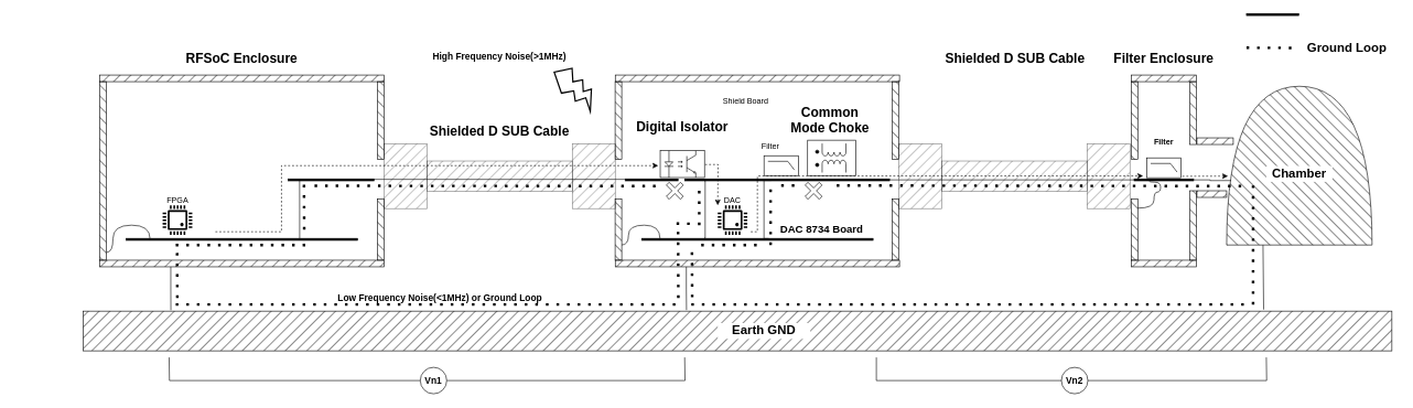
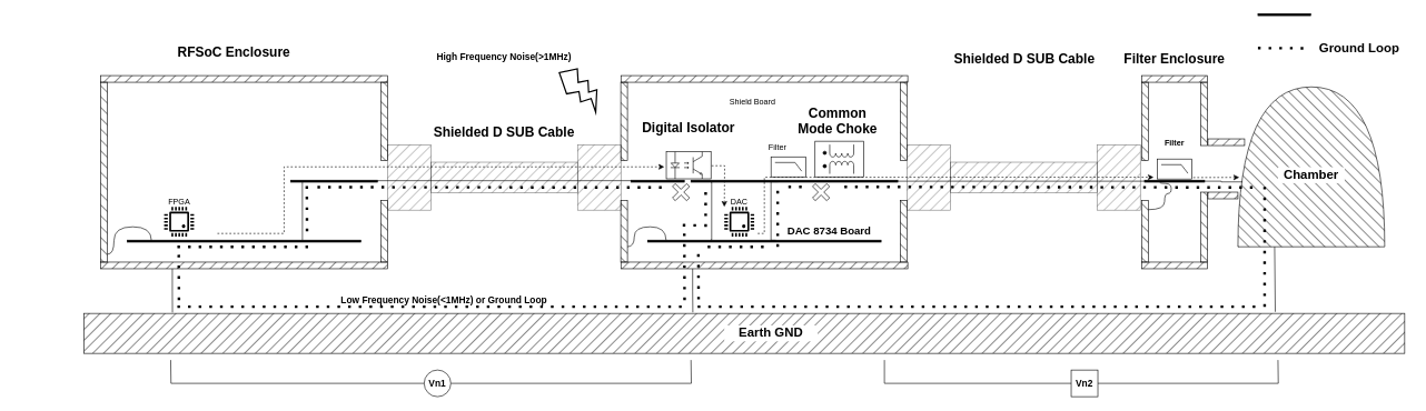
- <mxCell id="44" value="RFSoC Enclosure" style="rounded=0;whiteSpace=wrap;html=1;fillColor=none;verticalAlign=middle;strokeColor=none;fontSize=20;fontStyle=1" parent="1" vertex="1"><mxGeometry x="265" y="80" width="200" height="14" as="geometry" /></mxCell>
+ <mxCell id="44" value="RFSoC Enclosure" style="rounded=0;whiteSpace=wrap;html=1;fillColor=none;verticalAlign=middle;strokeColor=none;fontSize=20;fontStyle=1" parent="1" vertex="1"><mxGeometry x="250" y="70" width="200" height="14" as="geometry" /></mxCell>
- <mxCell id="69" value="Vn2" style="ellipse;whiteSpace=wrap;html=1;aspect=fixed;fontStyle=1;fontSize=14;" parent="1" vertex="1"><mxGeometry x="1605" y="555" width="40" height="40" as="geometry" /></mxCell>
+ <mxCell id="69" value="Vn2" style="whiteSpace=wrap;html=1;aspect=fixed;fontStyle=1;fontSize=14;rounded=0;" parent="1" vertex="1"><mxGeometry x="1605" y="555" width="40" height="40" as="geometry" /></mxCell>
